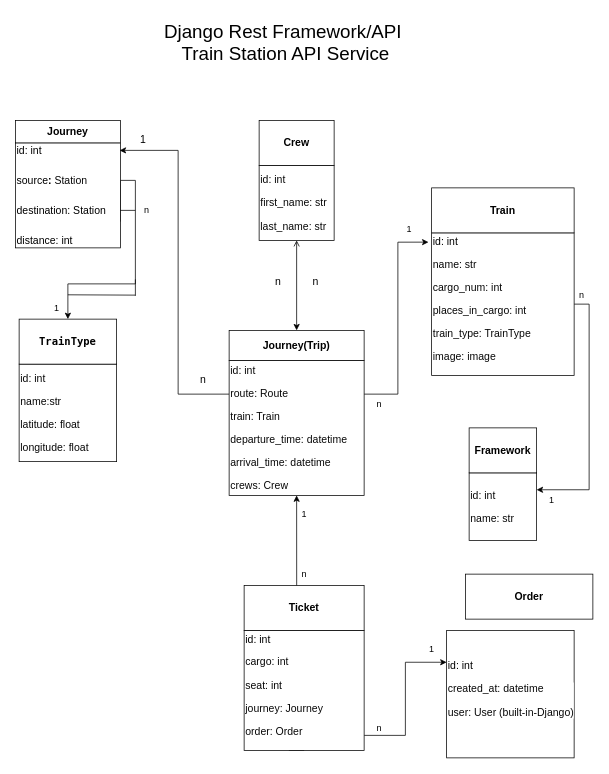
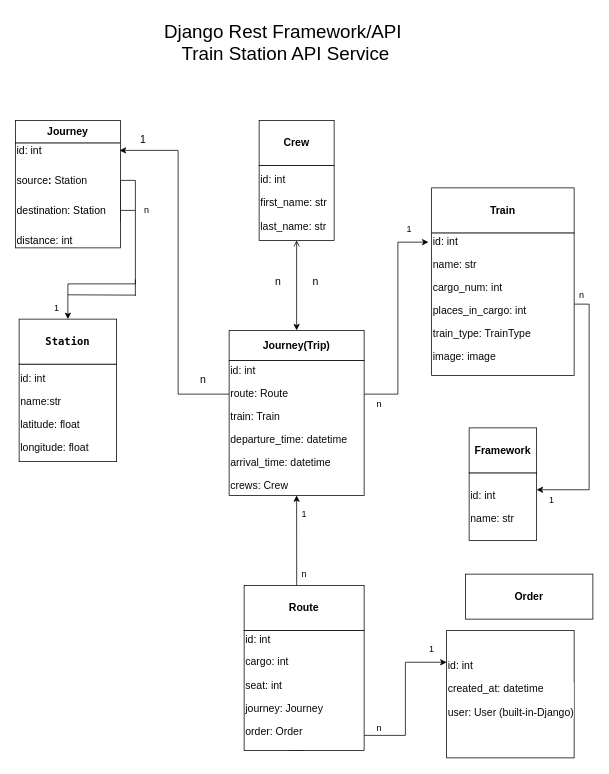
- <mxCell id="6" value="&lt;div style=&quot;background-color:#ffffff;color:#080808&quot;&gt;&lt;pre style=&quot;font-family:'JetBrains Mono',monospace;font-size:9,8pt;&quot;&gt;&lt;span style=&quot;color:#000000;&quot;&gt;&lt;font style=&quot;font-size: 14px;&quot;&gt;&lt;b&gt;TrainType&lt;/b&gt;&lt;/font&gt;&lt;/span&gt;&lt;/pre&gt;&lt;/div&gt;" style="rounded=0;whiteSpace=wrap;html=1;fontFamily=Times New Roman;fontSize=12;" parent="1" vertex="1"><mxGeometry x="25" y="425" width="130" height="60" as="geometry" /></mxCell>
+ <mxCell id="6" value="&lt;div style=&quot;background-color:#ffffff;color:#080808&quot;&gt;&lt;pre style=&quot;font-family:'JetBrains Mono',monospace;font-size:9,8pt;&quot;&gt;&lt;span style=&quot;color:#000000;&quot;&gt;&lt;font style=&quot;font-size: 14px;&quot;&gt;&lt;b&gt;Station&lt;/b&gt;&lt;/font&gt;&lt;/span&gt;&lt;/pre&gt;&lt;/div&gt;" style="rounded=0;whiteSpace=wrap;html=1;fontFamily=Times New Roman;fontSize=12;" parent="1" vertex="1"><mxGeometry x="25" y="425" width="130" height="60" as="geometry" /></mxCell>
- <mxCell id="16" value="&lt;div style=&quot;background-color:#ffffff;color:#080808&quot;&gt;&lt;pre style=&quot;&quot;&gt;&lt;span style=&quot;color: rgb(0, 0, 0);&quot;&gt;&lt;font style=&quot;font-size: 14px;&quot; face=&quot;Helvetica&quot;&gt;&lt;b&gt;Ticket&lt;/b&gt;&lt;/font&gt;&lt;/span&gt;&lt;/pre&gt;&lt;/div&gt;" style="rounded=0;whiteSpace=wrap;html=1;fontFamily=Times New Roman;fontSize=12;" parent="1" vertex="1"><mxGeometry x="325" y="780" width="160" height="60" as="geometry" /></mxCell>
+ <mxCell id="16" value="&lt;div style=&quot;background-color:#ffffff;color:#080808&quot;&gt;&lt;pre style=&quot;&quot;&gt;&lt;span style=&quot;color: rgb(0, 0, 0);&quot;&gt;&lt;font style=&quot;font-size: 14px;&quot; face=&quot;Helvetica&quot;&gt;&lt;b&gt;Route&lt;/b&gt;&lt;/font&gt;&lt;/span&gt;&lt;/pre&gt;&lt;/div&gt;" style="rounded=0;whiteSpace=wrap;html=1;fontFamily=Times New Roman;fontSize=12;" parent="1" vertex="1"><mxGeometry x="325" y="780" width="160" height="60" as="geometry" /></mxCell>
